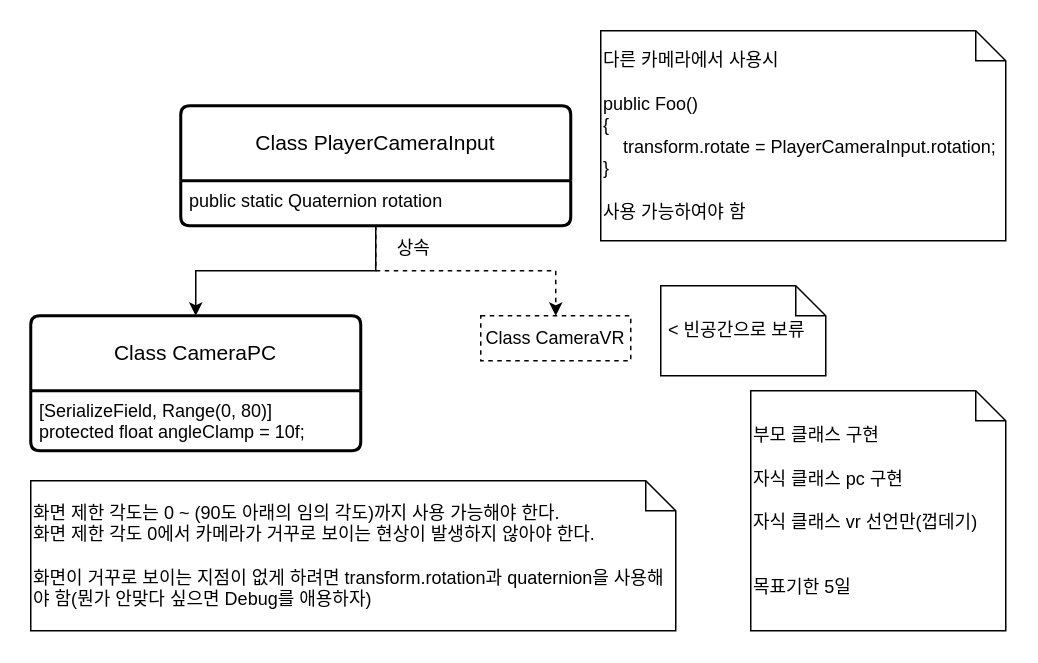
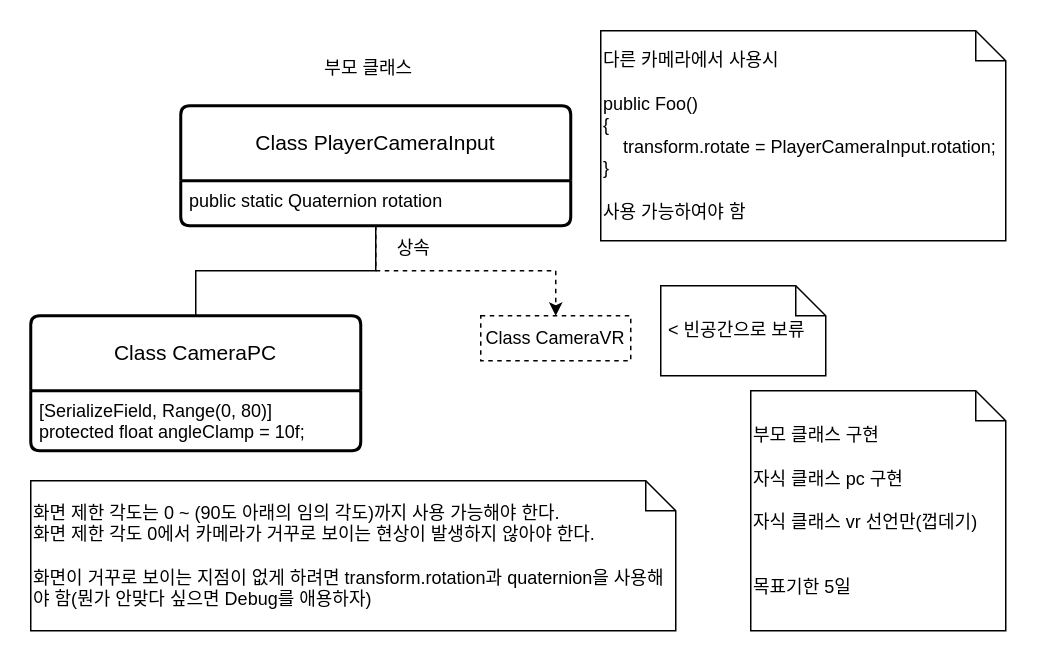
+ <mxCell id="14" value="부모 클래스" style="text;html=1;align=center;verticalAlign=middle;resizable=0;points=[];autosize=1;strokeColor=none;fillColor=none;" parent="1" vertex="1"><mxGeometry x="200" y="30" width="90" height="30" as="geometry" /></mxCell>
- <mxCell id="4" style="edgeStyle=orthogonalEdgeStyle;rounded=0;orthogonalLoop=1;jettySize=auto;html=1;exitX=0.5;exitY=1;exitDx=0;exitDy=0;entryX=0.5;entryY=0;entryDx=0;entryDy=0;" parent="1" source="3" target="8" edge="1"><mxGeometry relative="1" as="geometry"><mxPoint x="190" y="210" as="targetPoint" /></mxGeometry></mxCell>
+ <mxCell id="4" style="edgeStyle=orthogonalEdgeStyle;rounded=0;orthogonalLoop=1;jettySize=auto;html=1;exitX=0.5;exitY=1;exitDx=0;exitDy=0;entryX=0.5;entryY=0;entryDx=0;entryDy=0;endArrow=none;" parent="1" source="3" target="8" edge="1"><mxGeometry relative="1" as="geometry"><mxPoint x="190" y="210" as="targetPoint" /></mxGeometry></mxCell>
